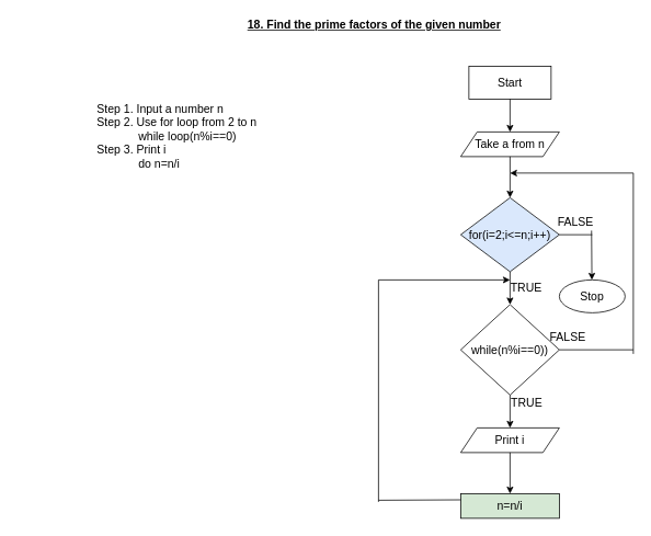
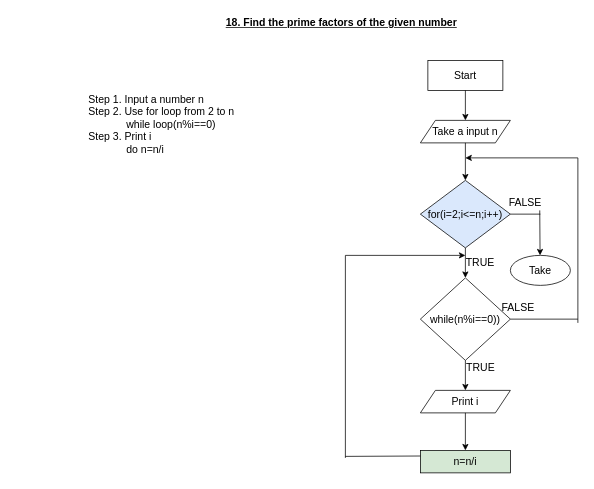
- <mxCell id="6" value="&lt;font style=&quot;font-size: 14px&quot;&gt;Take a from n&lt;/font&gt;" style="shape=parallelogram;perimeter=parallelogramPerimeter;whiteSpace=wrap;html=1;fixedSize=1;" vertex="1" parent="1"><mxGeometry x="560" y="160" width="120" height="30" as="geometry" /></mxCell>
+ <mxCell id="6" value="&lt;font style=&quot;font-size: 14px&quot;&gt;Take a input n&lt;/font&gt;" style="shape=parallelogram;perimeter=parallelogramPerimeter;whiteSpace=wrap;html=1;fixedSize=1;" vertex="1" parent="1"><mxGeometry x="560" y="160" width="120" height="30" as="geometry" /></mxCell>
- <mxCell id="23" value="&lt;font style=&quot;font-size: 14px&quot;&gt;Stop&lt;/font&gt;" style="ellipse;whiteSpace=wrap;html=1;" vertex="1" parent="1"><mxGeometry x="680" y="340" width="80" height="40" as="geometry" /></mxCell>
+ <mxCell id="23" value="&lt;font style=&quot;font-size: 14px&quot;&gt;Take&lt;/font&gt;" style="ellipse;whiteSpace=wrap;html=1;" vertex="1" parent="1"><mxGeometry x="680" y="340" width="80" height="40" as="geometry" /></mxCell>
